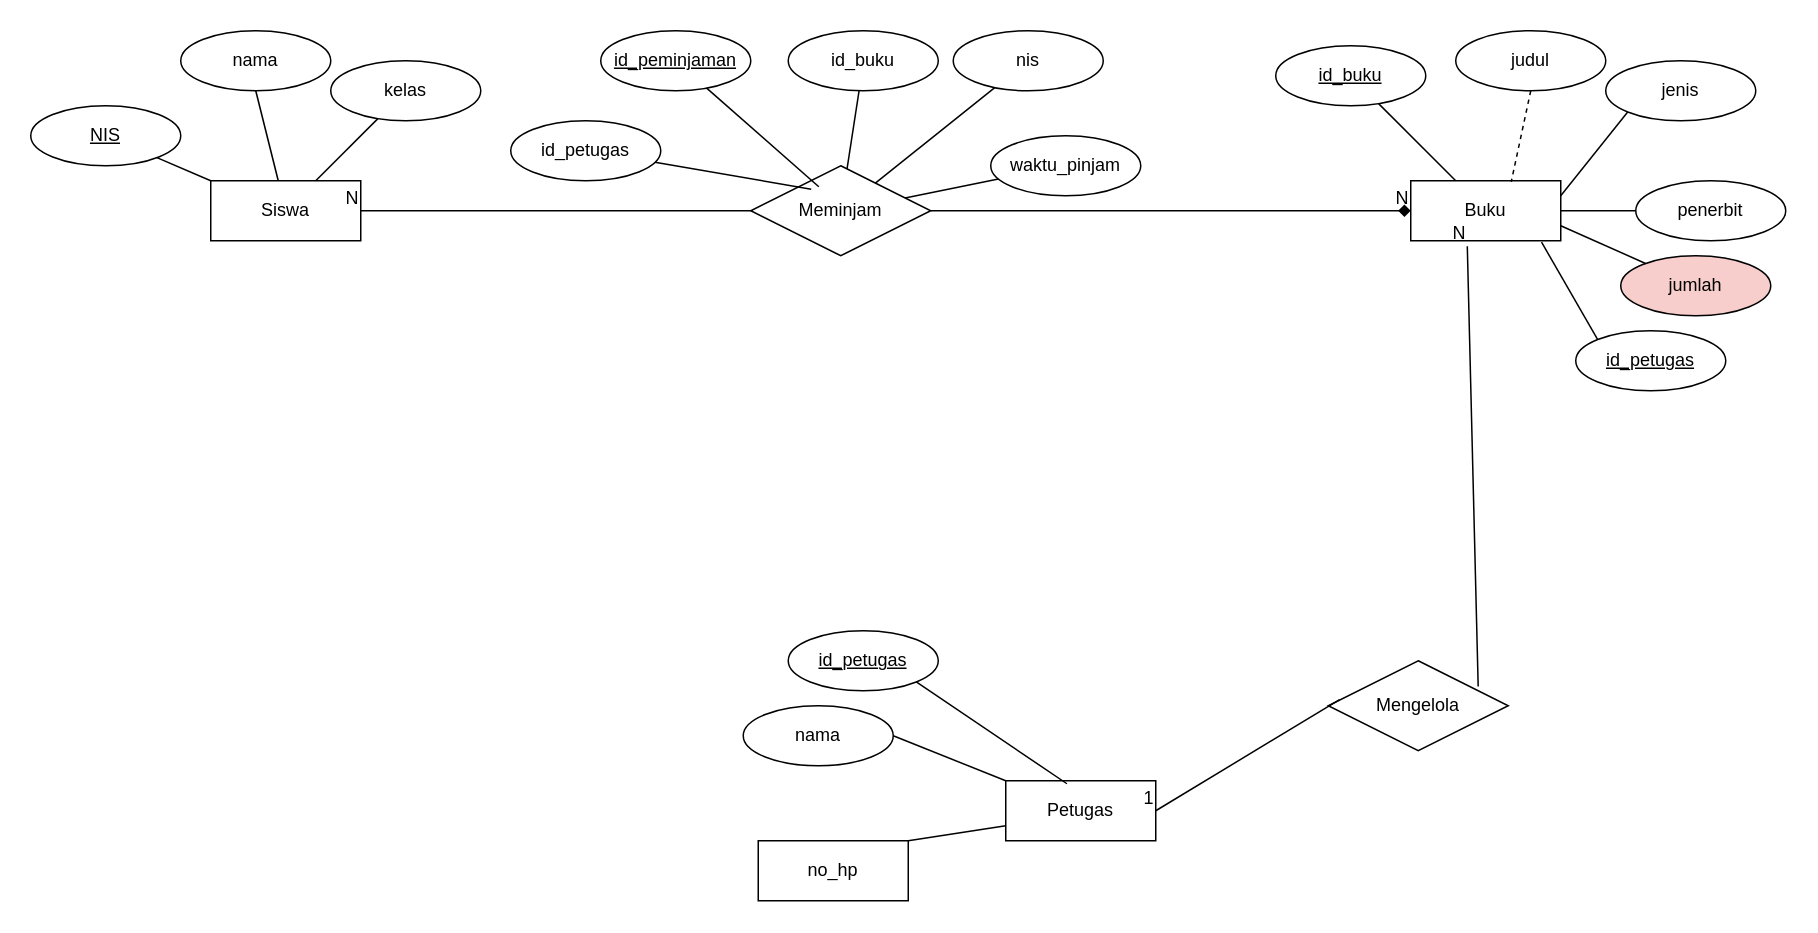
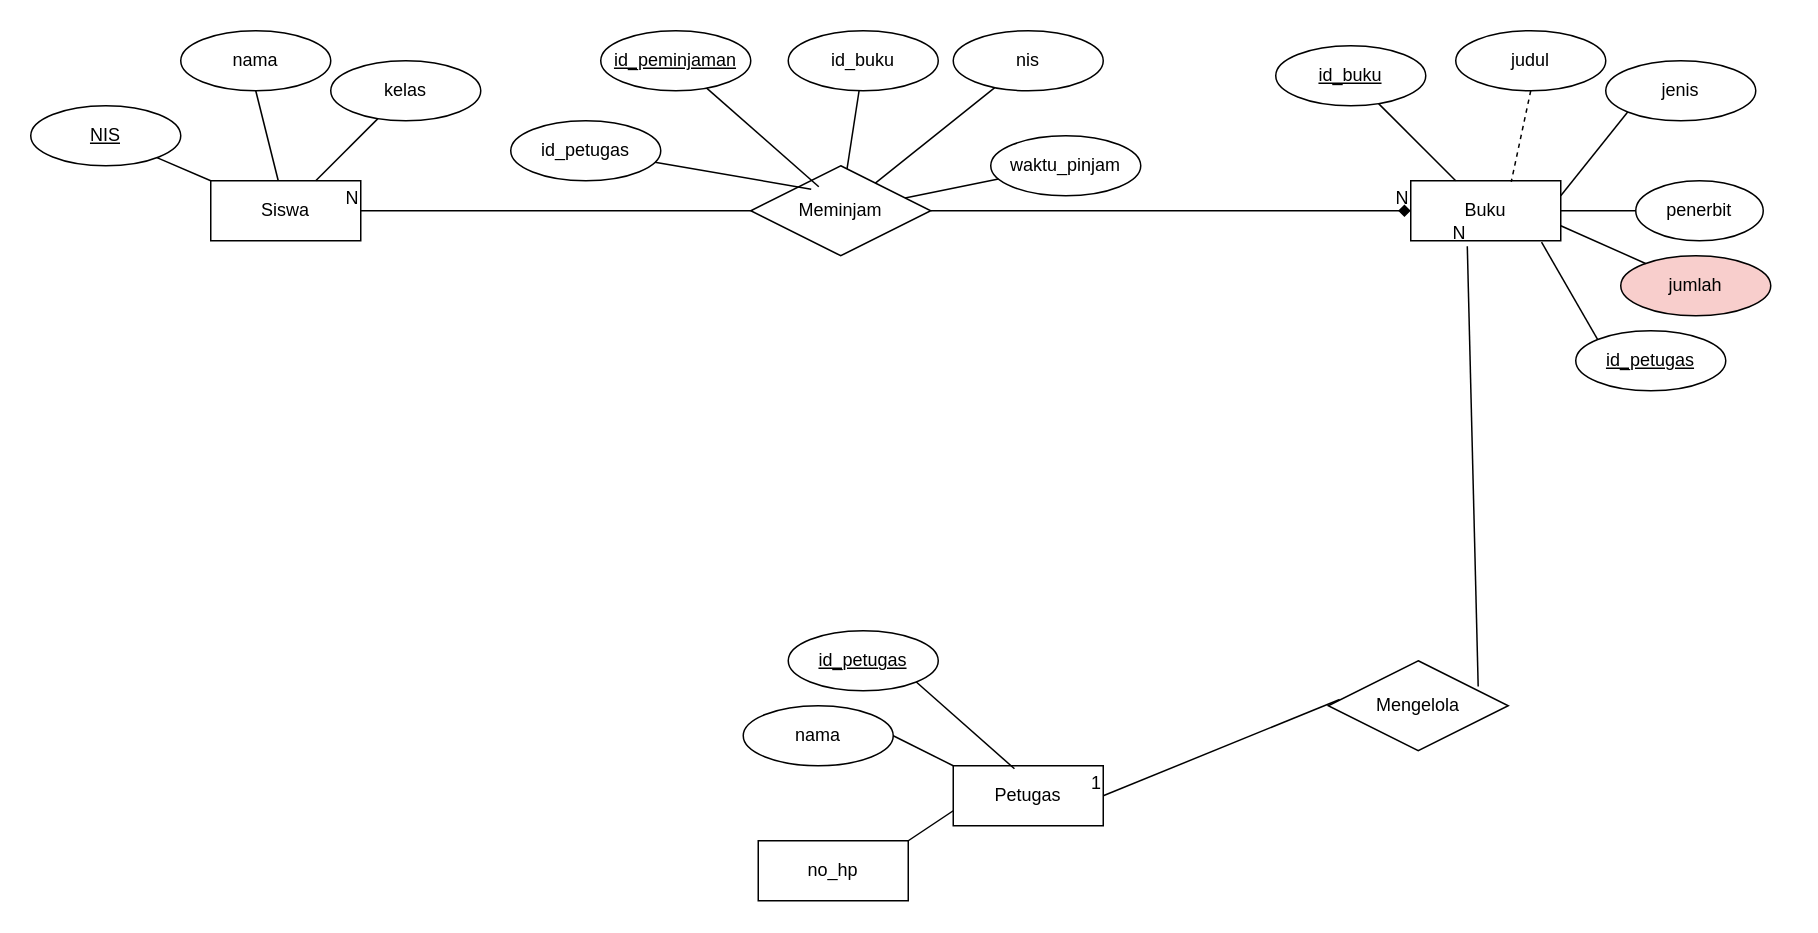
- <mxCell id="21" value="penerbit" style="ellipse;whiteSpace=wrap;html=1;align=center;" vertex="1" parent="1"><mxGeometry x="1090" y="120" width="100" height="40" as="geometry" /></mxCell>
+ <mxCell id="21" value="penerbit" style="ellipse;whiteSpace=wrap;html=1;align=center;" vertex="1" parent="1"><mxGeometry x="1090" y="120" width="85" height="40" as="geometry" /></mxCell>
- <mxCell id="3" value="Petugas" style="whiteSpace=wrap;html=1;align=center;" vertex="1" parent="1"><mxGeometry x="670" y="520" width="100" height="40" as="geometry" /></mxCell>
+ <mxCell id="3" value="Petugas" style="whiteSpace=wrap;html=1;align=center;" vertex="1" parent="1"><mxGeometry x="635" y="510" width="100" height="40" as="geometry" /></mxCell>
